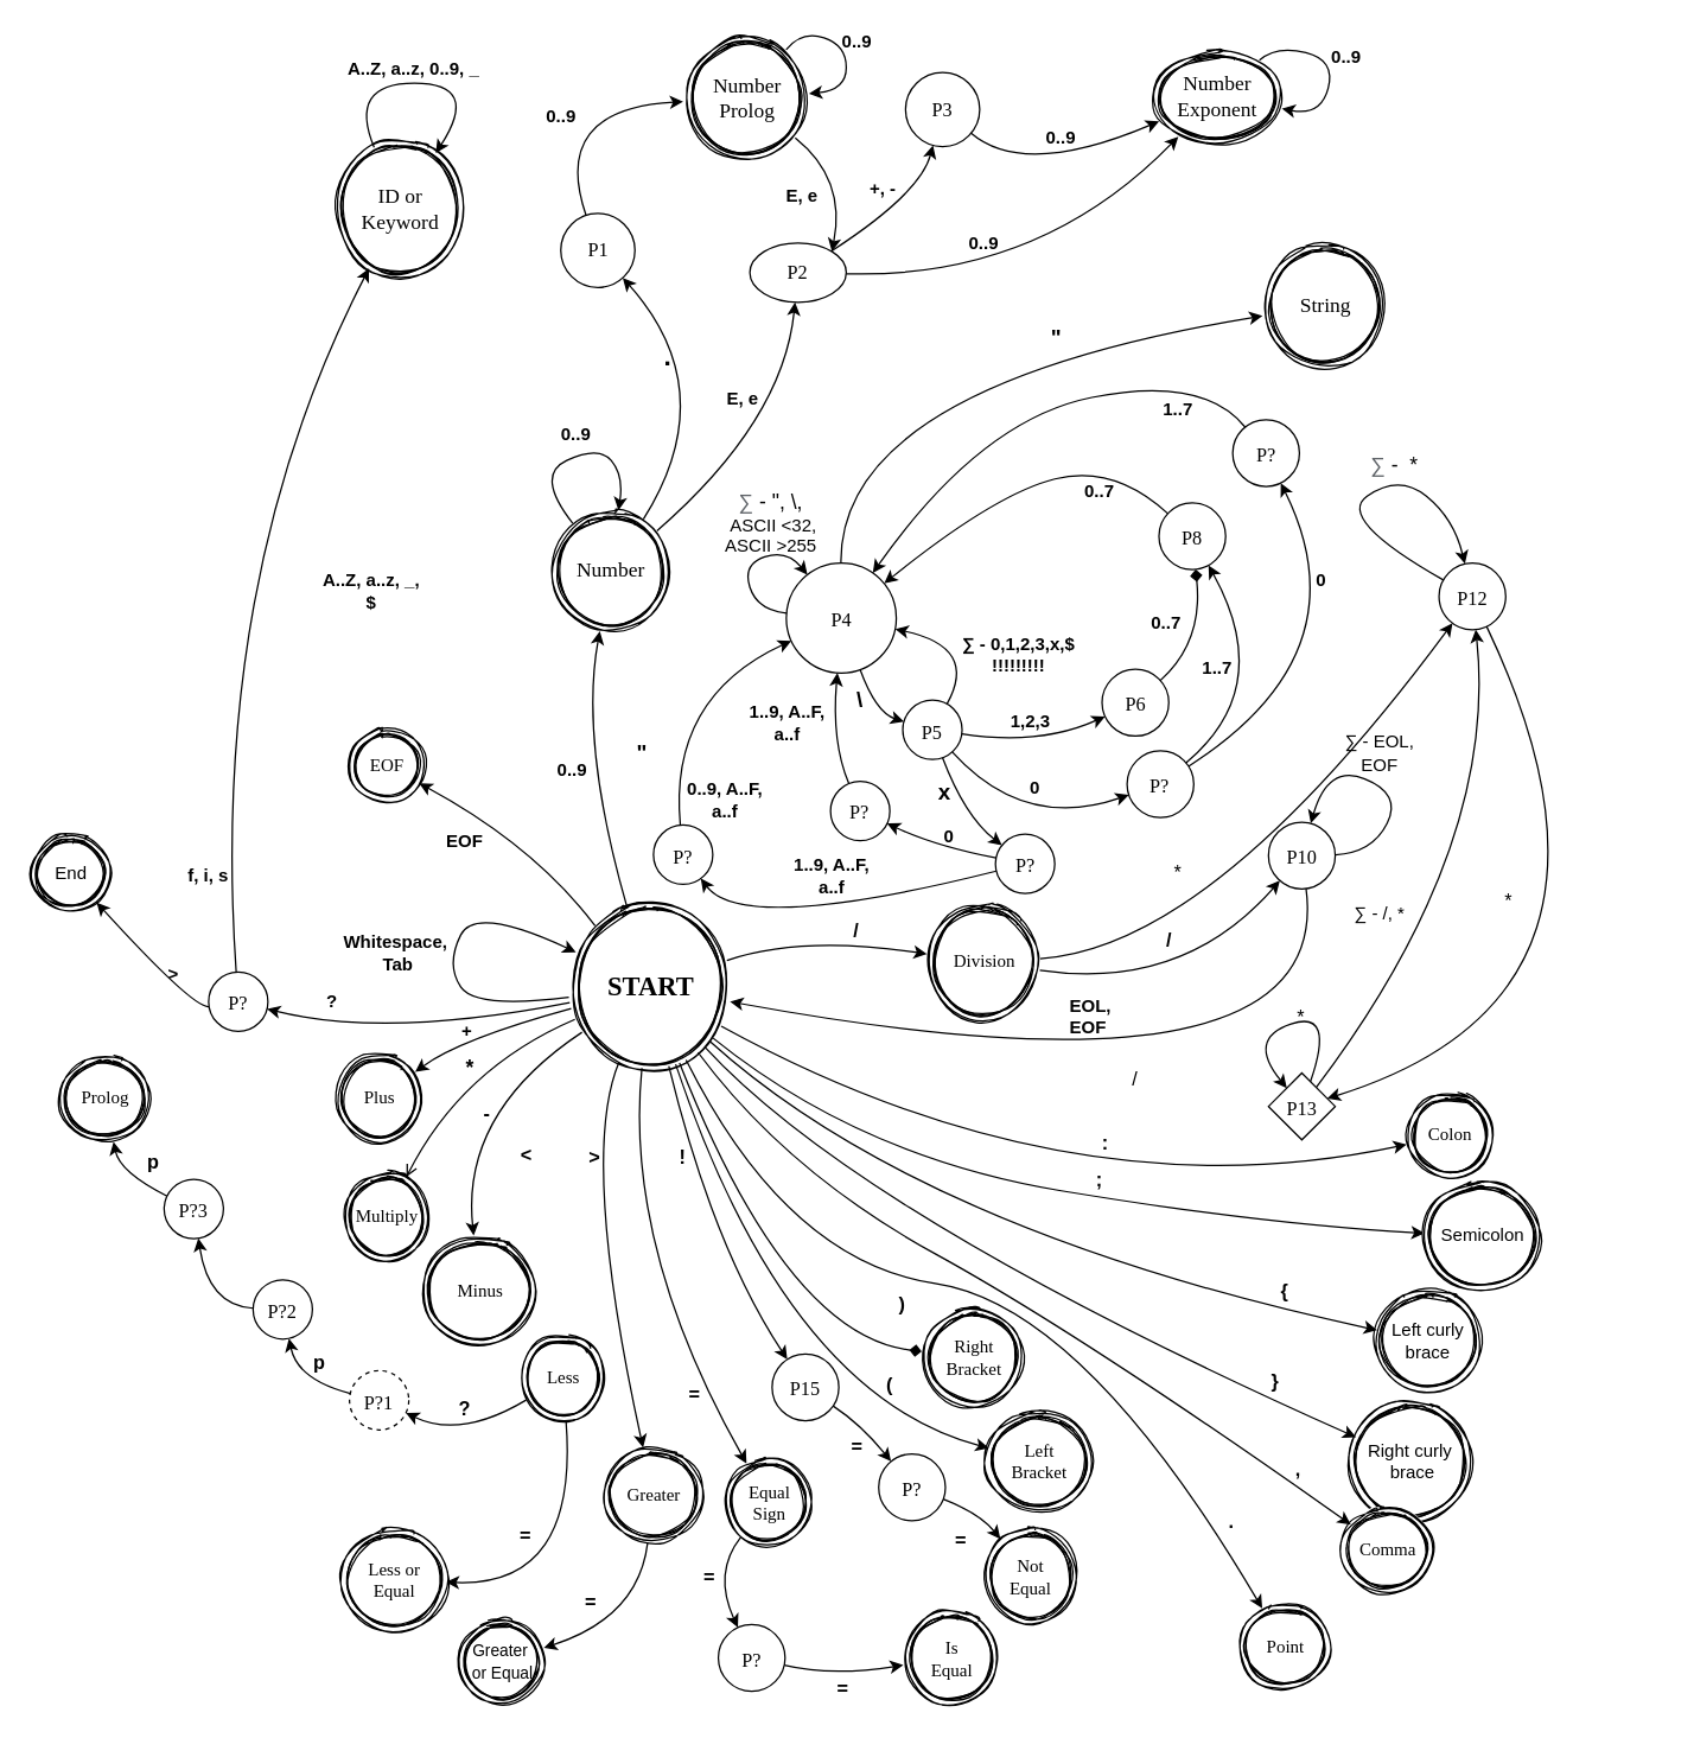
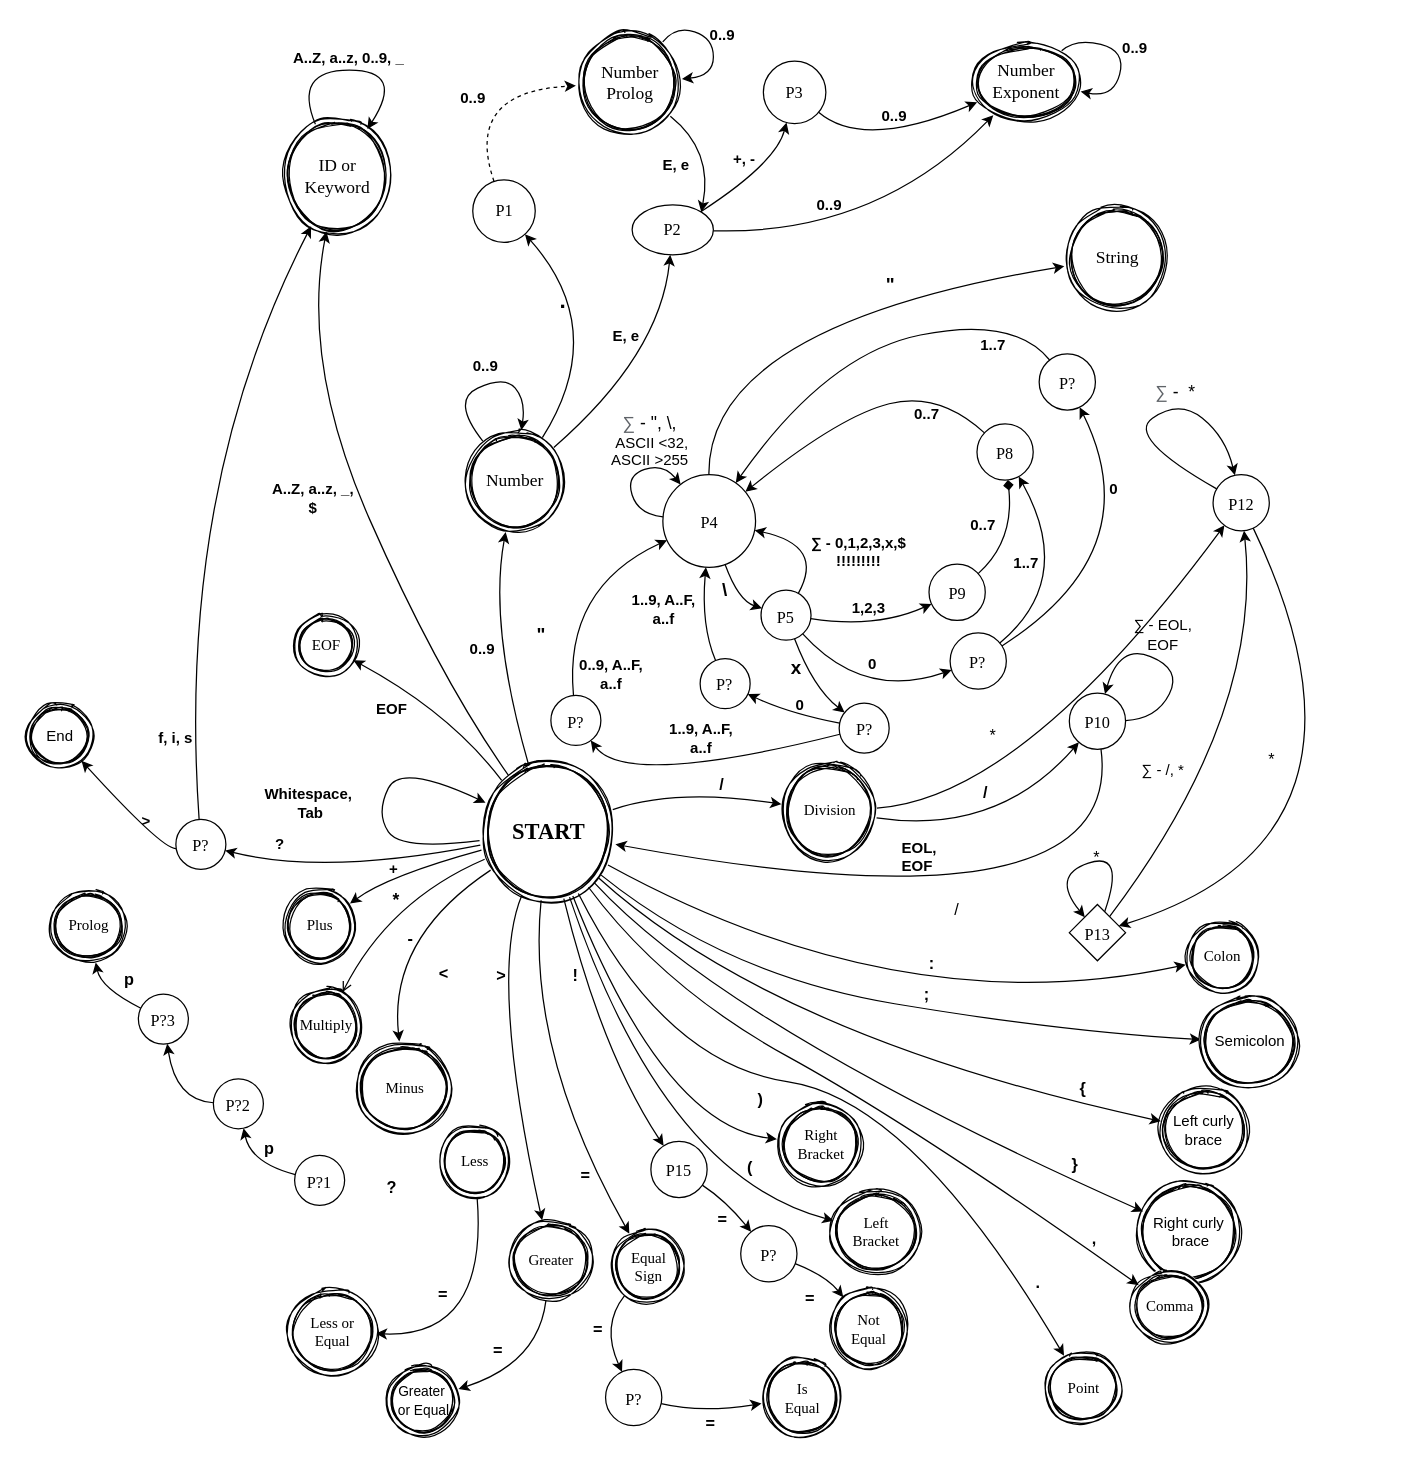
- <mxCell id="15" value="" style="curved=1;endArrow=classic;html=1;" parent="1" source="10" target="14" edge="1"><mxGeometry width="50" height="50" relative="1" as="geometry"><mxPoint x="382.503" y="124.765" as="sourcePoint" /><mxPoint x="412.6" y="18.33" as="targetPoint" /><Array as="points"><mxPoint x="370" y="73" /></Array></mxGeometry></mxCell>
+ <mxCell id="15" value="" style="curved=1;endArrow=classic;html=1;dashed=1;" parent="1" source="10" target="14" edge="1"><mxGeometry width="50" height="50" relative="1" as="geometry"><mxPoint x="382.503" y="124.765" as="sourcePoint" /><mxPoint x="412.6" y="18.33" as="targetPoint" /><Array as="points"><mxPoint x="370" y="73" /></Array></mxGeometry></mxCell>
+ <mxCell id="97" value="" style="curved=1;endArrow=classic;html=1;rounded=0;fontSize=15;" parent="1" source="2" target="3" edge="1"><mxGeometry width="50" height="50" relative="1" as="geometry"><mxPoint x="783" y="971.774" as="sourcePoint" /><mxPoint x="973.723" y="1059.124" as="targetPoint" /><Array as="points"><mxPoint x="350" y="540" /><mxPoint x="240" y="290" /></Array></mxGeometry></mxCell>
- <mxCell id="40" value="&lt;font style=&quot;font-size: 13px&quot; face=&quot;Lucida Console&quot;&gt;P6&lt;/font&gt;" style="ellipse;whiteSpace=wrap;html=1;aspect=fixed;fontSize=18;" parent="1" vertex="1"><mxGeometry x="742.51" y="450.84" width="45" height="45" as="geometry" /></mxCell>
+ <mxCell id="40" value="&lt;font style=&quot;font-size: 13px&quot; face=&quot;Lucida Console&quot;&gt;P9&lt;/font&gt;" style="ellipse;whiteSpace=wrap;html=1;aspect=fixed;fontSize=18;" parent="1" vertex="1"><mxGeometry x="742.51" y="450.84" width="45" height="45" as="geometry" /></mxCell>
- <mxCell id="94" value="&lt;b&gt;Whitespace,&amp;nbsp; Tab&lt;/b&gt;" style="text;html=1;strokeColor=none;fillColor=none;align=center;verticalAlign=middle;whiteSpace=wrap;rounded=0;sketch=1;" parent="1" vertex="1"><mxGeometry x="232.5" y="622" width="70" height="40" as="geometry" /></mxCell>
+ <mxCell id="94" value="&lt;b&gt;Whitespace,&amp;nbsp; Tab&lt;/b&gt;" style="text;html=1;strokeColor=none;fillColor=none;align=center;verticalAlign=middle;whiteSpace=wrap;rounded=0;sketch=1;" parent="1" vertex="1"><mxGeometry x="212.5" y="622" width="70" height="40" as="geometry" /></mxCell>
- <mxCell id="106" value="" style="curved=1;endArrow=diamond;html=1;rounded=0;fontSize=15;" parent="1" source="2" target="87" edge="1"><mxGeometry width="50" height="50" relative="1" as="geometry"><mxPoint x="469.084" y="725.588" as="sourcePoint" /><mxPoint x="963.058" y="878.196" as="targetPoint" /><Array as="points"><mxPoint x="530" y="900" /></Array></mxGeometry></mxCell>
+ <mxCell id="106" value="" style="curved=1;endArrow=classic;html=1;rounded=0;fontSize=15;" parent="1" source="2" target="87" edge="1"><mxGeometry width="50" height="50" relative="1" as="geometry"><mxPoint x="469.084" y="725.588" as="sourcePoint" /><mxPoint x="963.058" y="878.196" as="targetPoint" /><Array as="points"><mxPoint x="530" y="900" /></Array></mxGeometry></mxCell>
- <mxCell id="173" value="&lt;span style=&quot;font-family: &amp;#34;lucida console&amp;#34; ; font-size: 13px&quot;&gt;P?1&lt;/span&gt;" style="ellipse;whiteSpace=wrap;html=1;aspect=fixed;fontSize=18;dashed=1;" parent="1" vertex="1"><mxGeometry x="235" y="923.77" width="40" height="40" as="geometry" /></mxCell>
+ <mxCell id="173" value="&lt;span style=&quot;font-family: &amp;#34;lucida console&amp;#34; ; font-size: 13px&quot;&gt;P?1&lt;/span&gt;" style="ellipse;whiteSpace=wrap;html=1;aspect=fixed;fontSize=18;" parent="1" vertex="1"><mxGeometry x="235" y="923.77" width="40" height="40" as="geometry" /></mxCell>
- <mxCell id="174" value="" style="curved=1;endArrow=classic;html=1;rounded=0;fontSize=15;" parent="1" source="69" target="173" edge="1"><mxGeometry width="50" height="50" relative="1" as="geometry"><mxPoint x="390.9" y="967.419" as="sourcePoint" /><mxPoint x="309.975" y="1076.32" as="targetPoint" /><Array as="points"><mxPoint x="310" y="970" /></Array></mxGeometry></mxCell>
